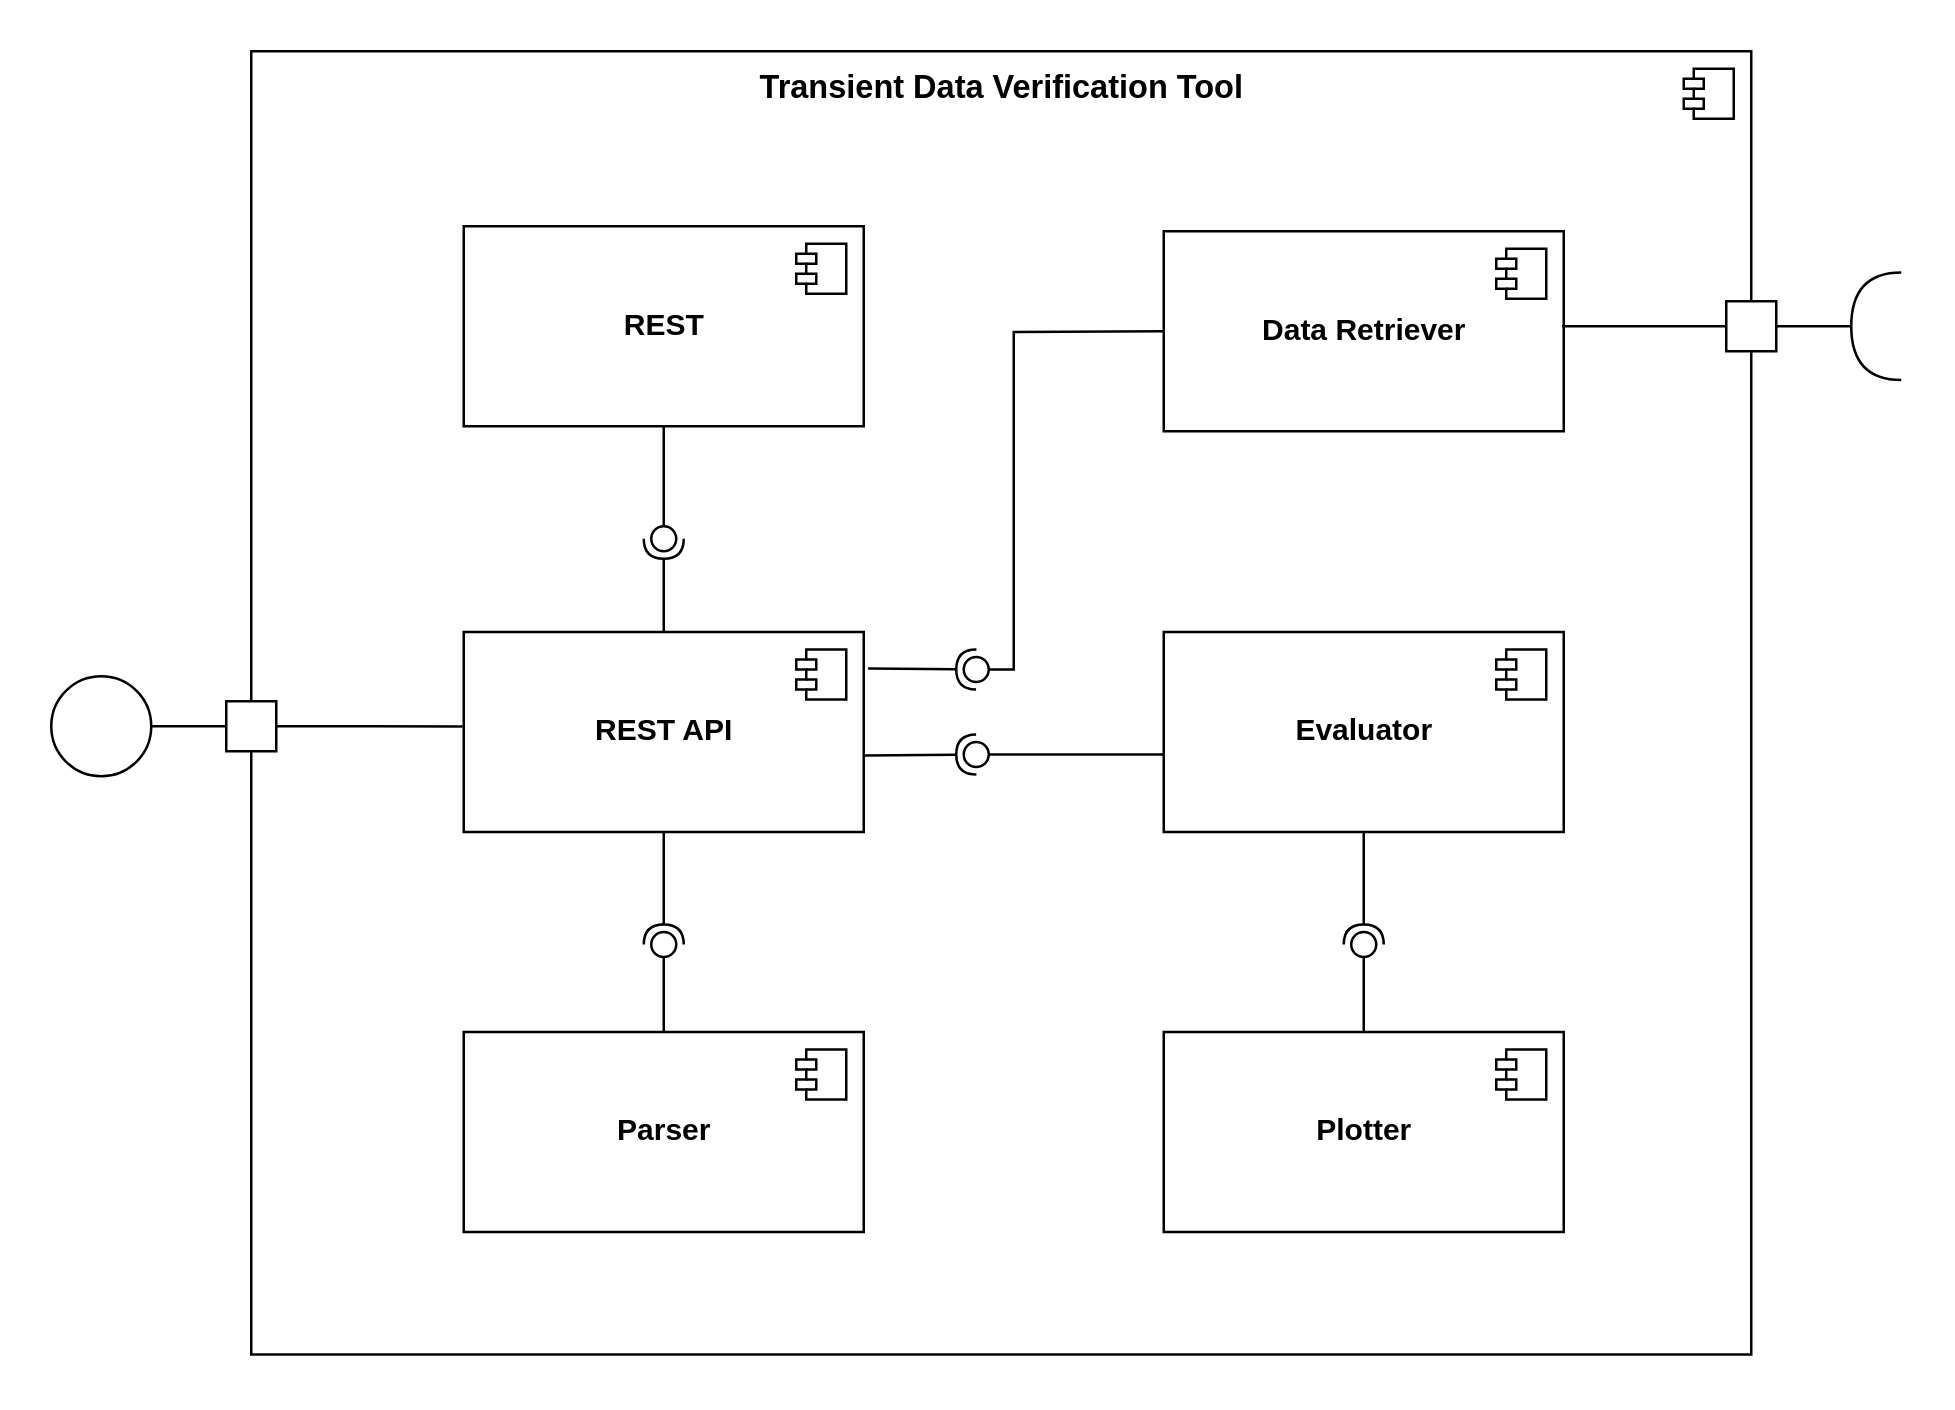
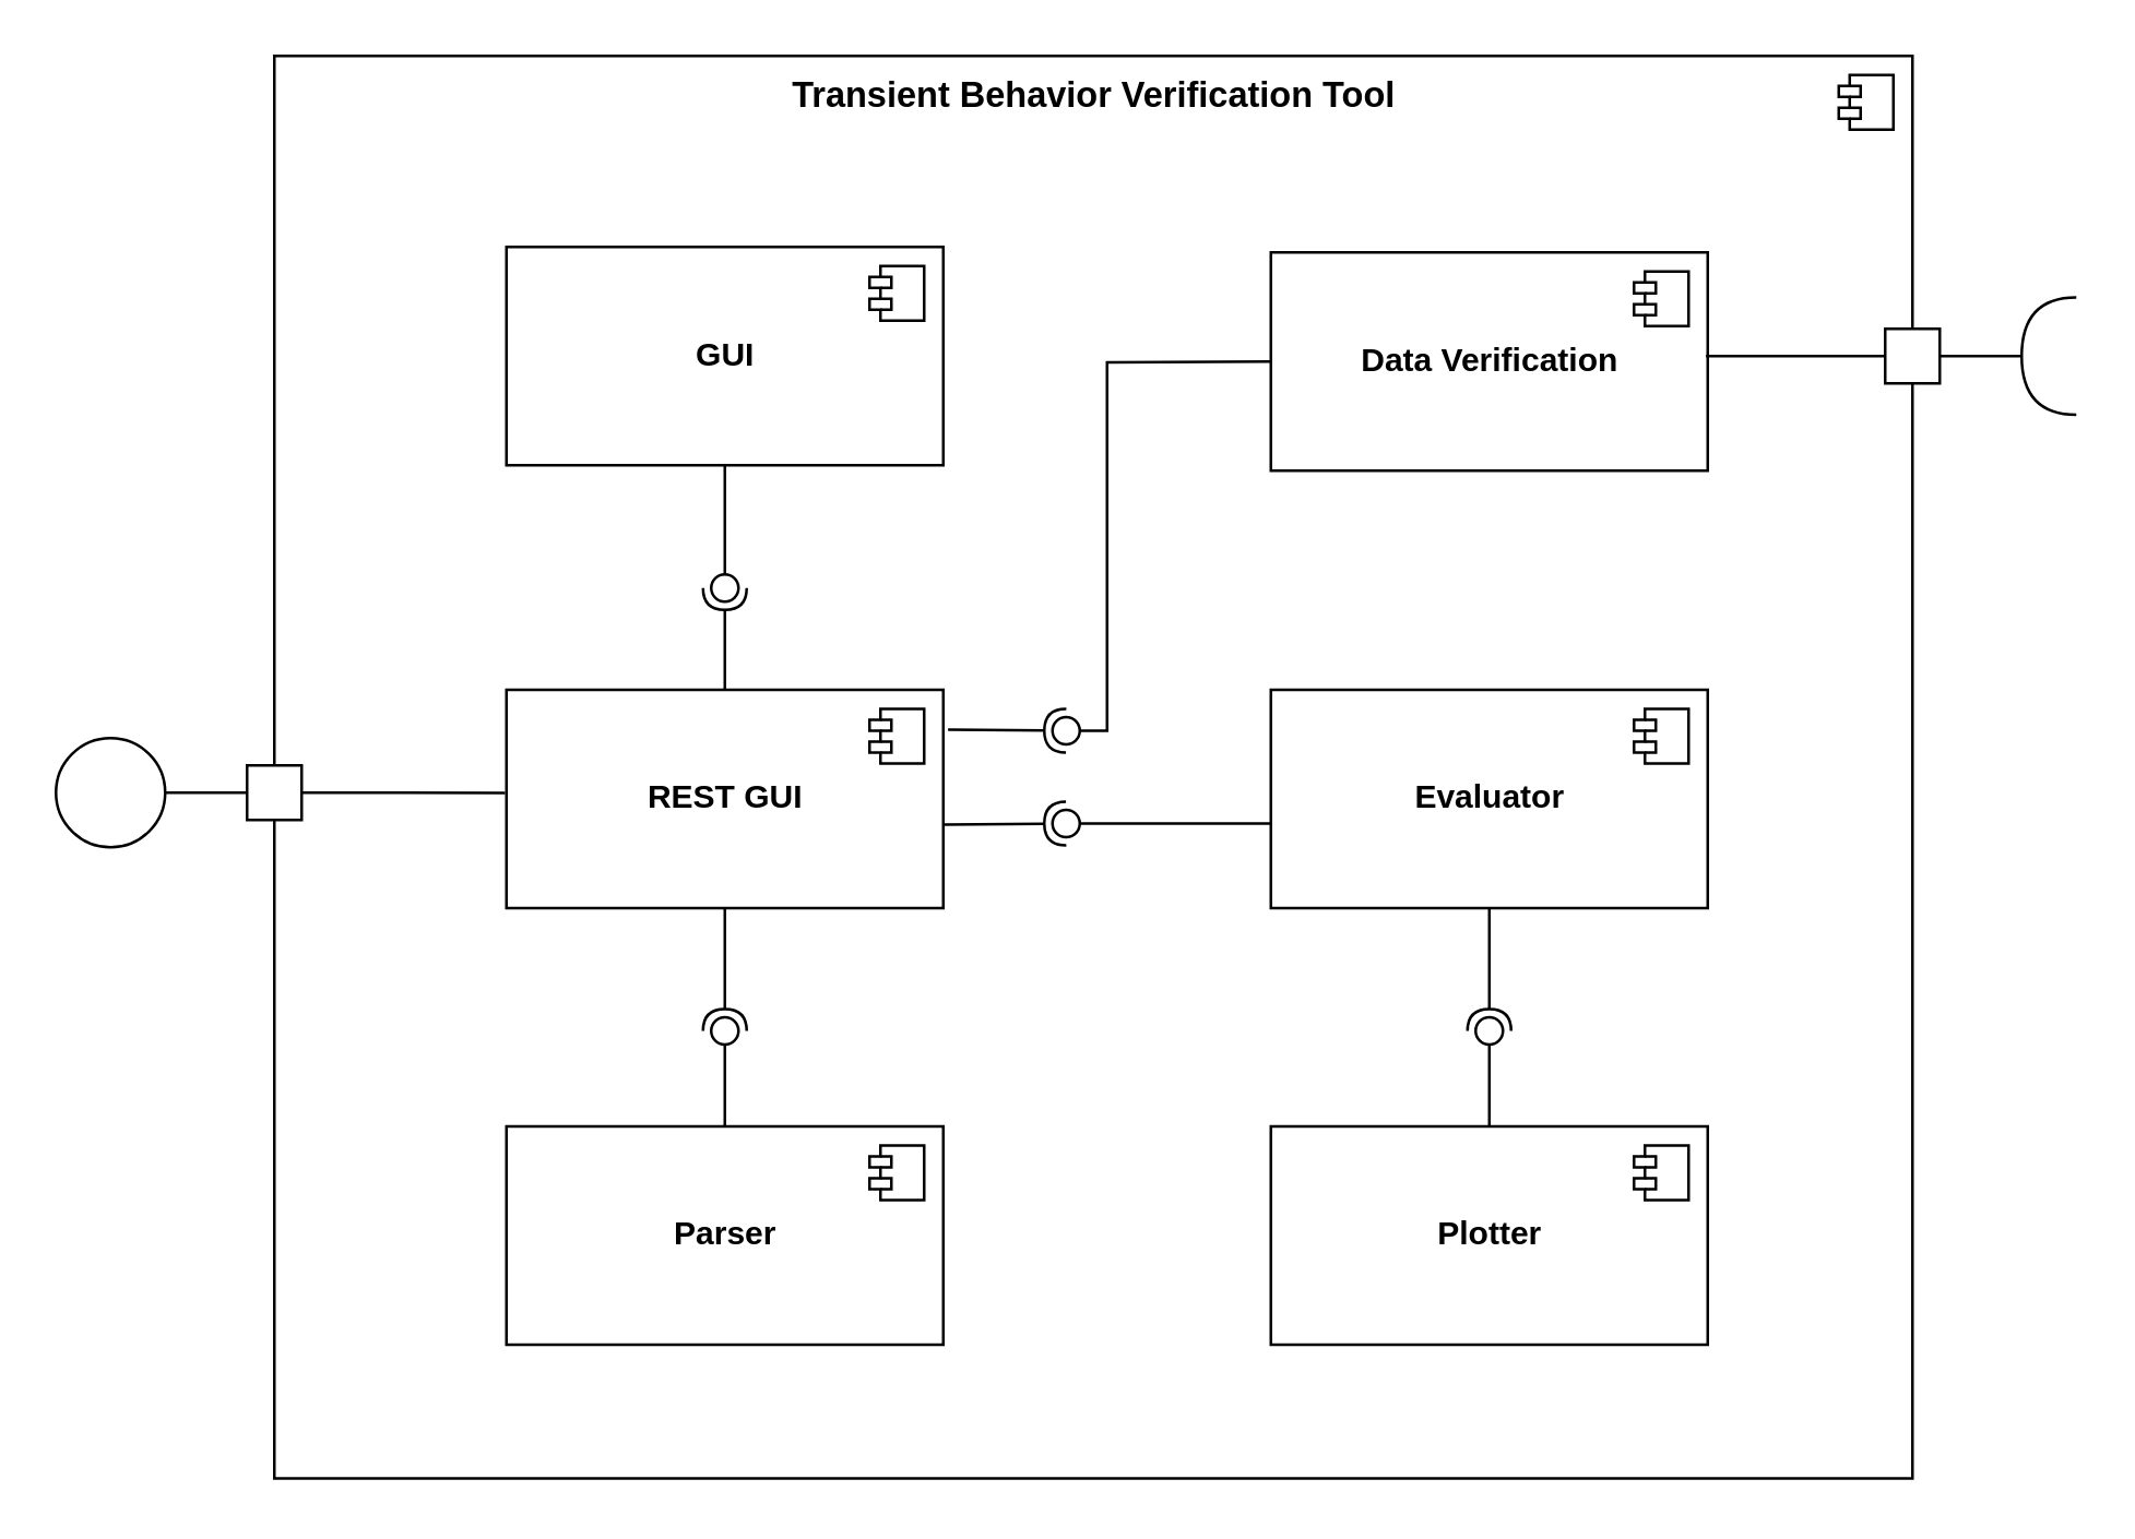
- <mxCell id="2" value="&lt;b&gt;&lt;font style=&quot;font-size: 13px;&quot;&gt;Transient Data Verification Tool&lt;/font&gt;&lt;/b&gt;" style="html=1;dropTarget=0;verticalAlign=top;" parent="1" vertex="1"><mxGeometry x="100" y="20" width="600" height="521.3" as="geometry" /></mxCell>
+ <mxCell id="2" value="&lt;b&gt;&lt;font style=&quot;font-size: 13px;&quot;&gt;Transient Behavior Verification Tool&lt;/font&gt;&lt;/b&gt;" style="html=1;dropTarget=0;verticalAlign=top;" parent="1" vertex="1"><mxGeometry x="100" y="20" width="600" height="521.3" as="geometry" /></mxCell>
- <mxCell id="12" value="&lt;b&gt;REST&lt;/b&gt;" style="html=1;dropTarget=0;" parent="1" vertex="1"><mxGeometry x="185" y="90" width="160" height="80" as="geometry" /></mxCell>
+ <mxCell id="12" value="&lt;b&gt;GUI&lt;/b&gt;" style="html=1;dropTarget=0;" parent="1" vertex="1"><mxGeometry x="185" y="90" width="160" height="80" as="geometry" /></mxCell>
- <mxCell id="14" value="&lt;b&gt;Data Retriever&lt;/b&gt;" style="html=1;dropTarget=0;" parent="1" vertex="1"><mxGeometry x="465" y="92" width="160" height="80" as="geometry" /></mxCell>
+ <mxCell id="14" value="&lt;b&gt;Data Verification&lt;/b&gt;" style="html=1;dropTarget=0;" parent="1" vertex="1"><mxGeometry x="465" y="92" width="160" height="80" as="geometry" /></mxCell>
- <mxCell id="4" value="&lt;b&gt;REST API&lt;/b&gt;" style="html=1;dropTarget=0;" parent="1" vertex="1"><mxGeometry x="185" y="252.3" width="160" height="80" as="geometry" /></mxCell>
+ <mxCell id="4" value="&lt;b&gt;REST GUI&lt;/b&gt;" style="html=1;dropTarget=0;" parent="1" vertex="1"><mxGeometry x="185" y="252.3" width="160" height="80" as="geometry" /></mxCell>
